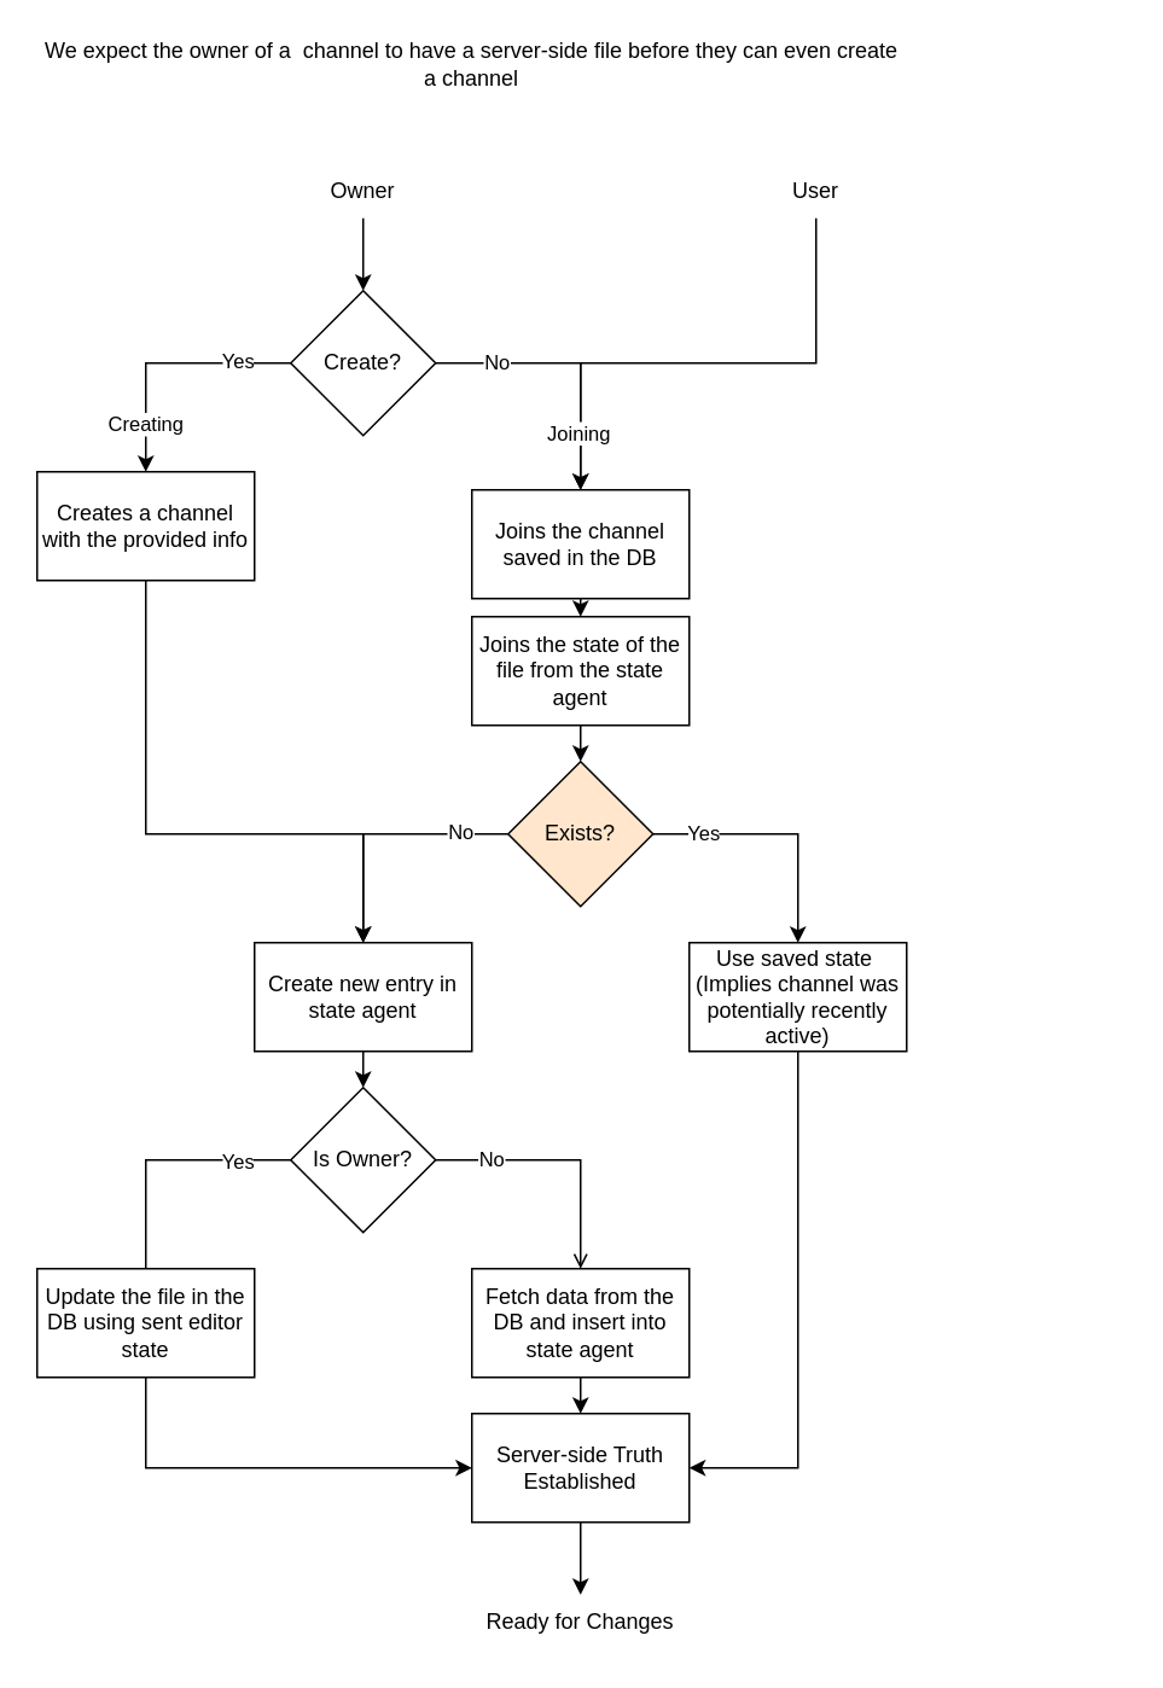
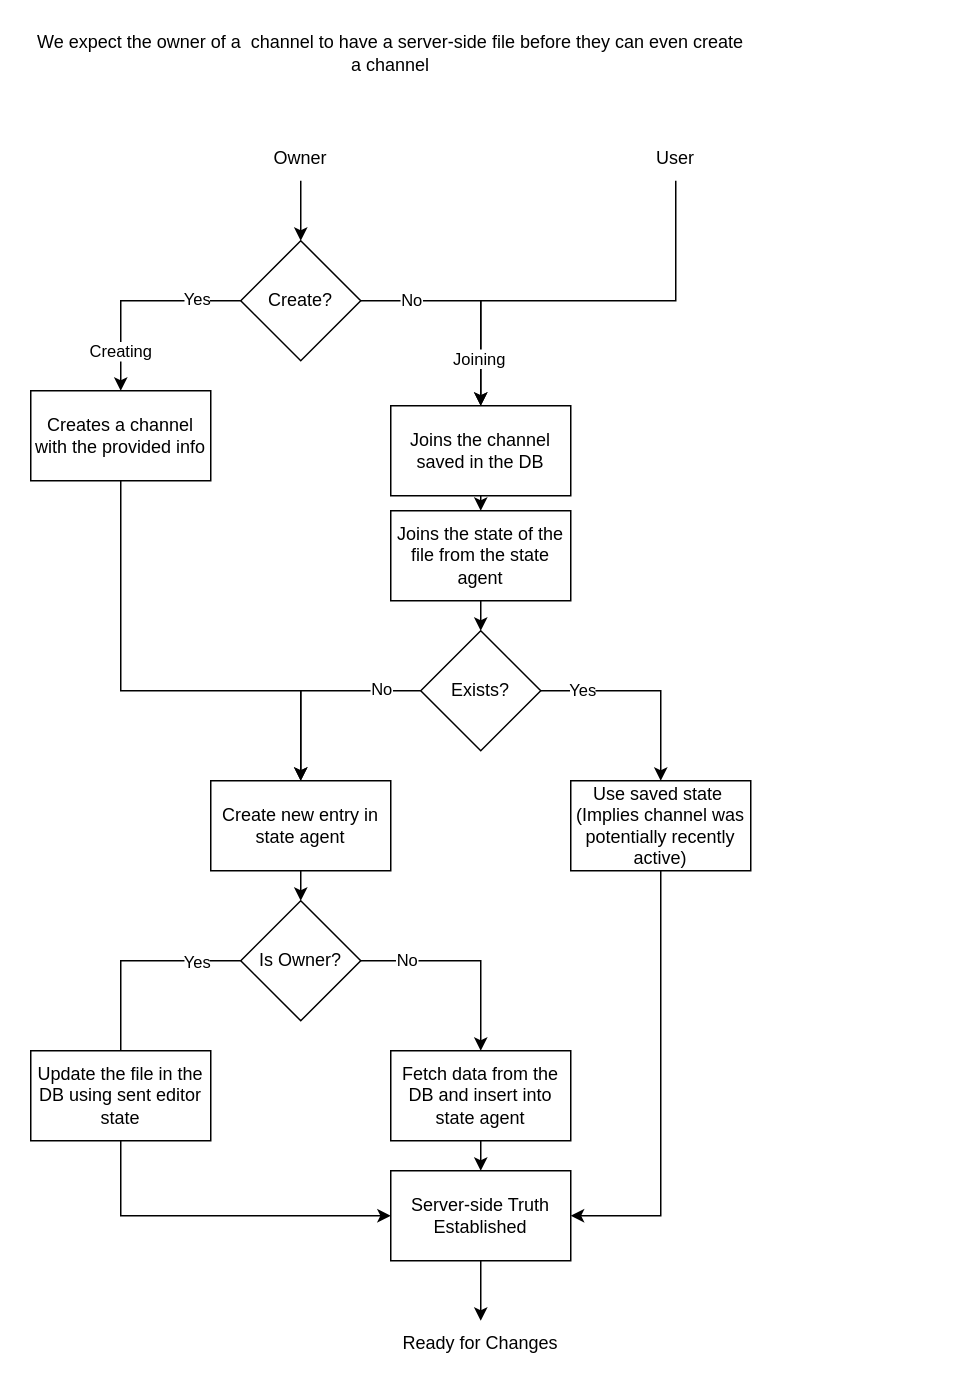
- <mxCell id="26" value="Exists?" style="rhombus;whiteSpace=wrap;html=1;fillColor=#ffe6cc;" vertex="1" parent="1"><mxGeometry x="280" y="420" width="80" height="80" as="geometry" /></mxCell>
+ <mxCell id="26" value="Exists?" style="rhombus;whiteSpace=wrap;html=1;" vertex="1" parent="1"><mxGeometry x="280" y="420" width="80" height="80" as="geometry" /></mxCell>
- <mxCell id="33" style="edgeStyle=orthogonalEdgeStyle;rounded=0;orthogonalLoop=1;jettySize=auto;html=1;exitX=1;exitY=0.5;exitDx=0;exitDy=0;endArrow=open;" edge="1" parent="1" source="35" target="37"><mxGeometry relative="1" as="geometry" /></mxCell>
+ <mxCell id="33" style="edgeStyle=orthogonalEdgeStyle;rounded=0;orthogonalLoop=1;jettySize=auto;html=1;exitX=1;exitY=0.5;exitDx=0;exitDy=0;" edge="1" parent="1" source="35" target="37"><mxGeometry relative="1" as="geometry" /></mxCell>
